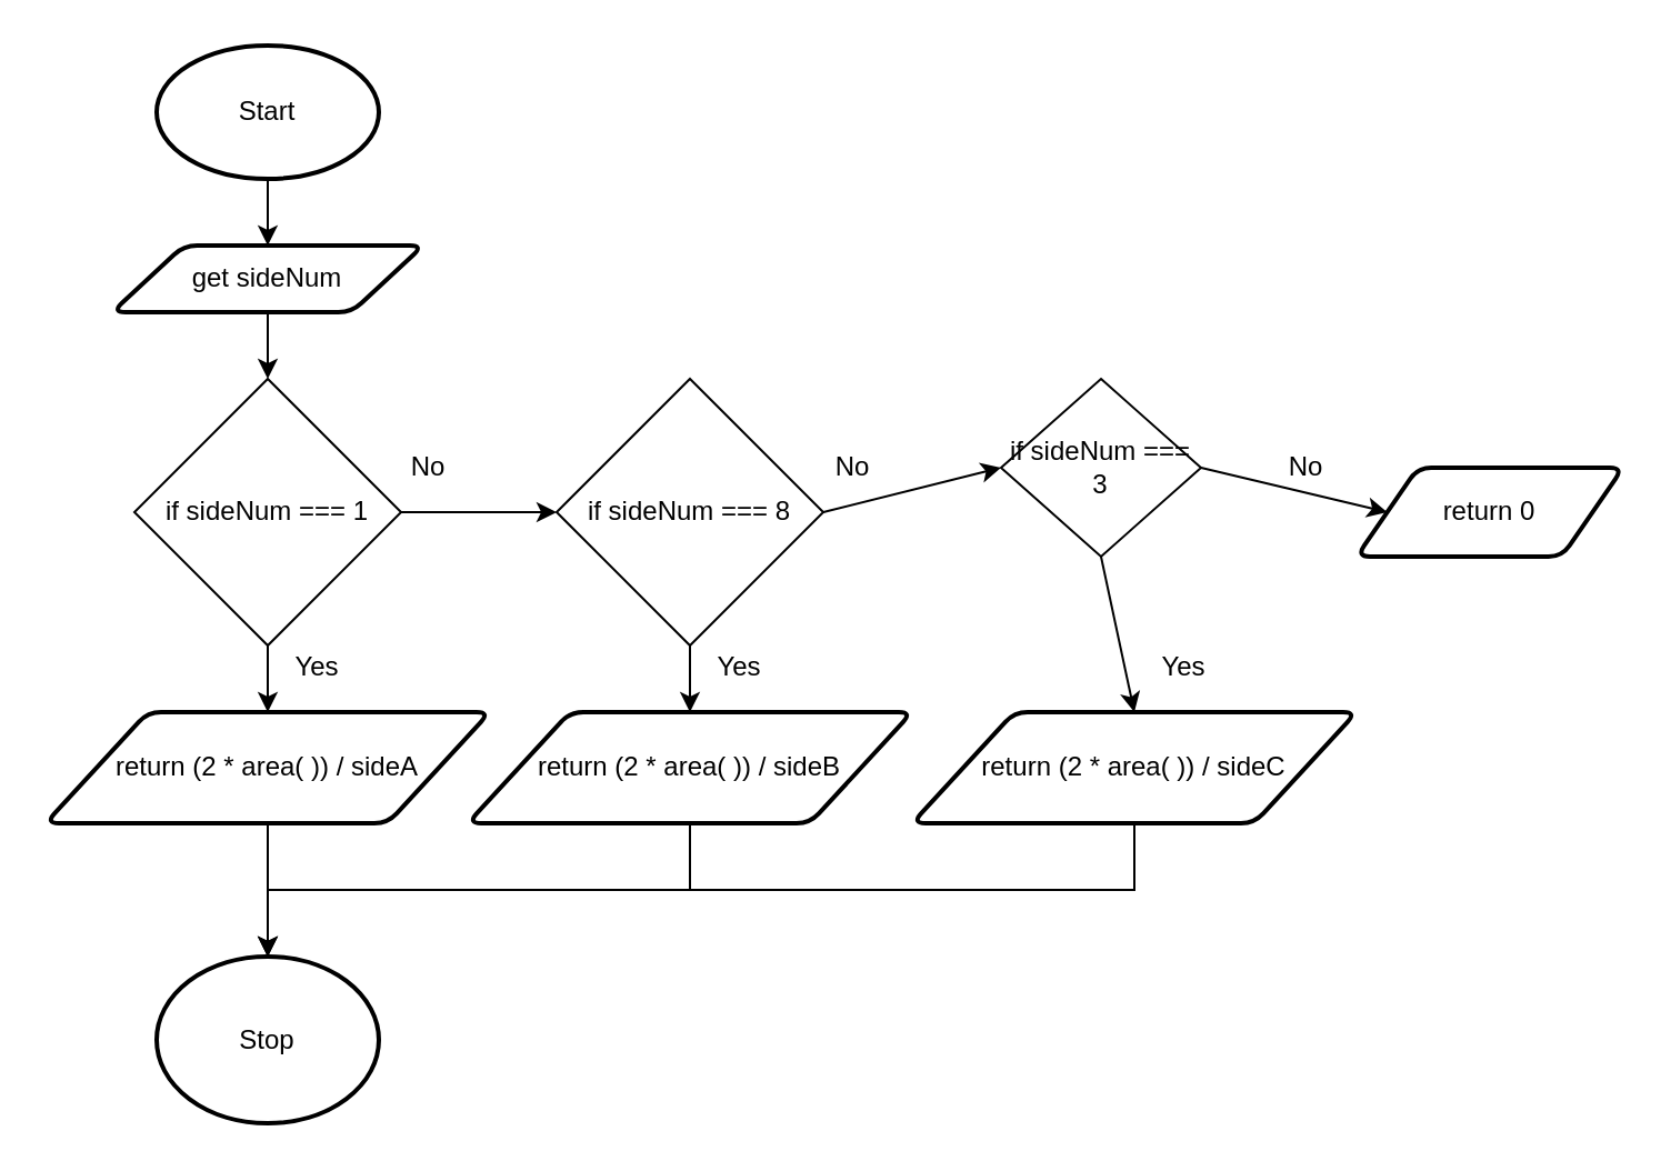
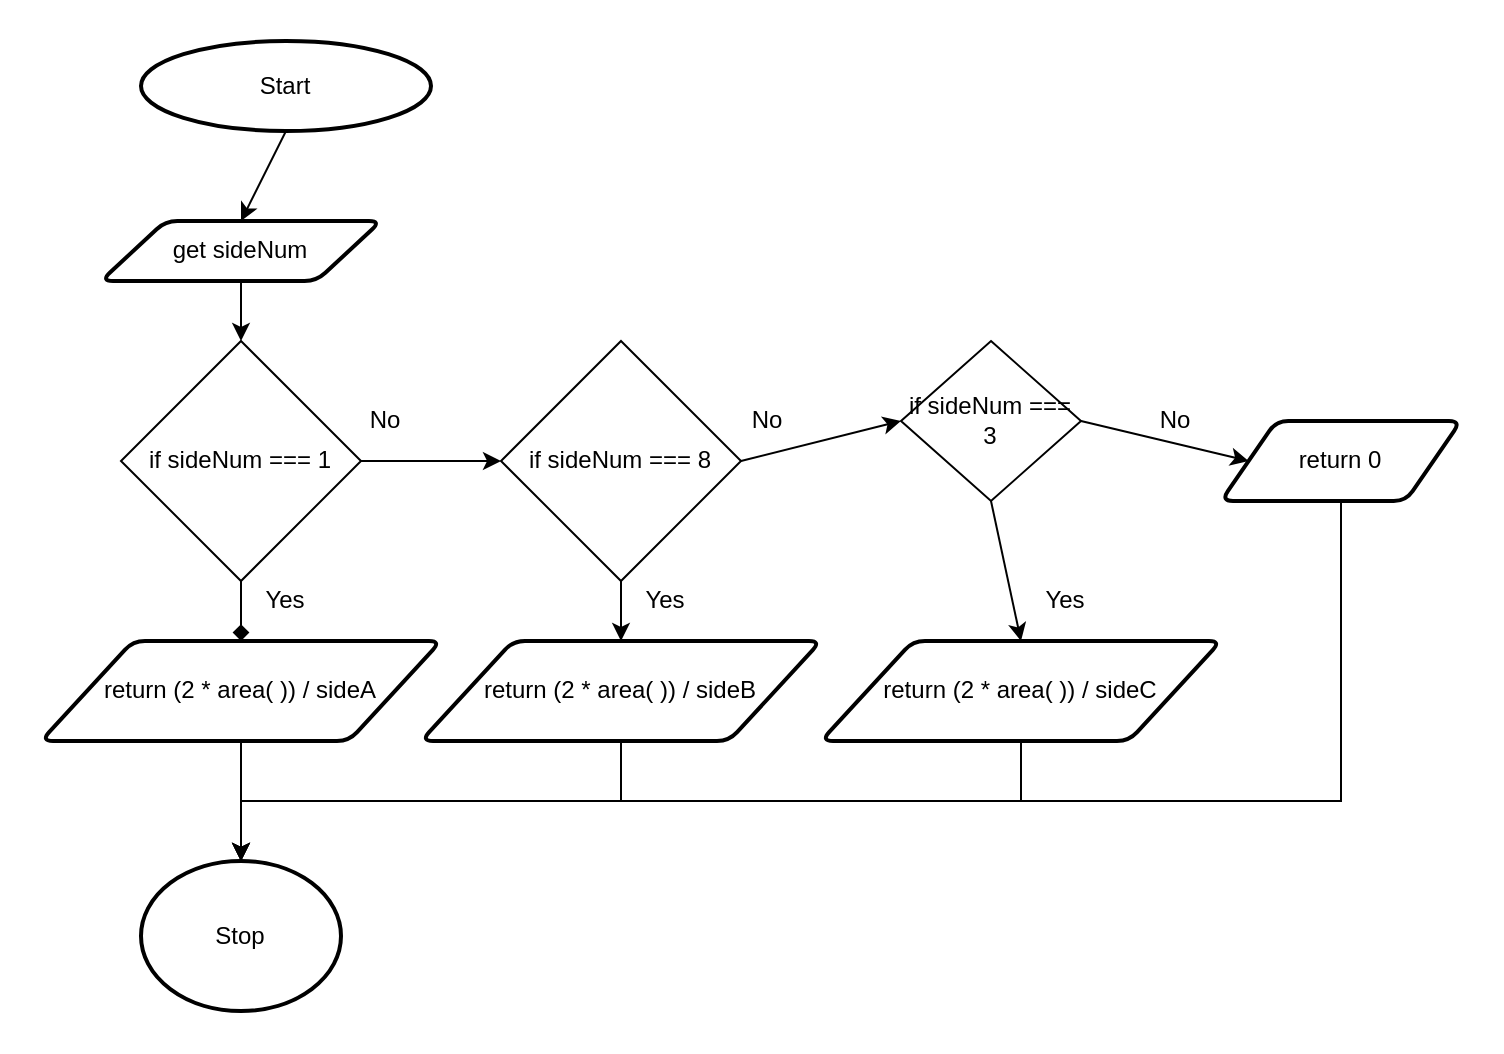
- <mxCell id="3" value="Start" style="strokeWidth=2;html=1;shape=mxgraph.flowchart.start_1;whiteSpace=wrap;" parent="1" vertex="1"><mxGeometry x="70" y="20" width="100" height="60" as="geometry" /></mxCell>
+ <mxCell id="3" value="Start" style="strokeWidth=2;html=1;shape=mxgraph.flowchart.start_1;whiteSpace=wrap;" parent="1" vertex="1"><mxGeometry x="70" y="20" width="145" height="45" as="geometry" /></mxCell>
- <mxCell id="8" style="edgeStyle=none;html=1;exitX=0.5;exitY=1;exitDx=0;exitDy=0;entryX=0.5;entryY=0;entryDx=0;entryDy=0;" parent="1" source="9" target="21" edge="1"><mxGeometry relative="1" as="geometry" /></mxCell>
+ <mxCell id="8" style="edgeStyle=none;html=1;exitX=0.5;exitY=1;exitDx=0;exitDy=0;entryX=0.5;entryY=0;entryDx=0;entryDy=0;endArrow=diamond;" parent="1" source="9" target="21" edge="1"><mxGeometry relative="1" as="geometry" /></mxCell>
+ <mxCell id="28" style="edgeStyle=none;rounded=0;html=1;exitX=0.5;exitY=1;exitDx=0;exitDy=0;entryX=0.5;entryY=0;entryDx=0;entryDy=0;entryPerimeter=0;" parent="1" source="29" target="6" edge="1"><mxGeometry relative="1" as="geometry"><Array as="points"><mxPoint x="670" y="400" /><mxPoint x="120" y="400" /></Array></mxGeometry></mxCell>
